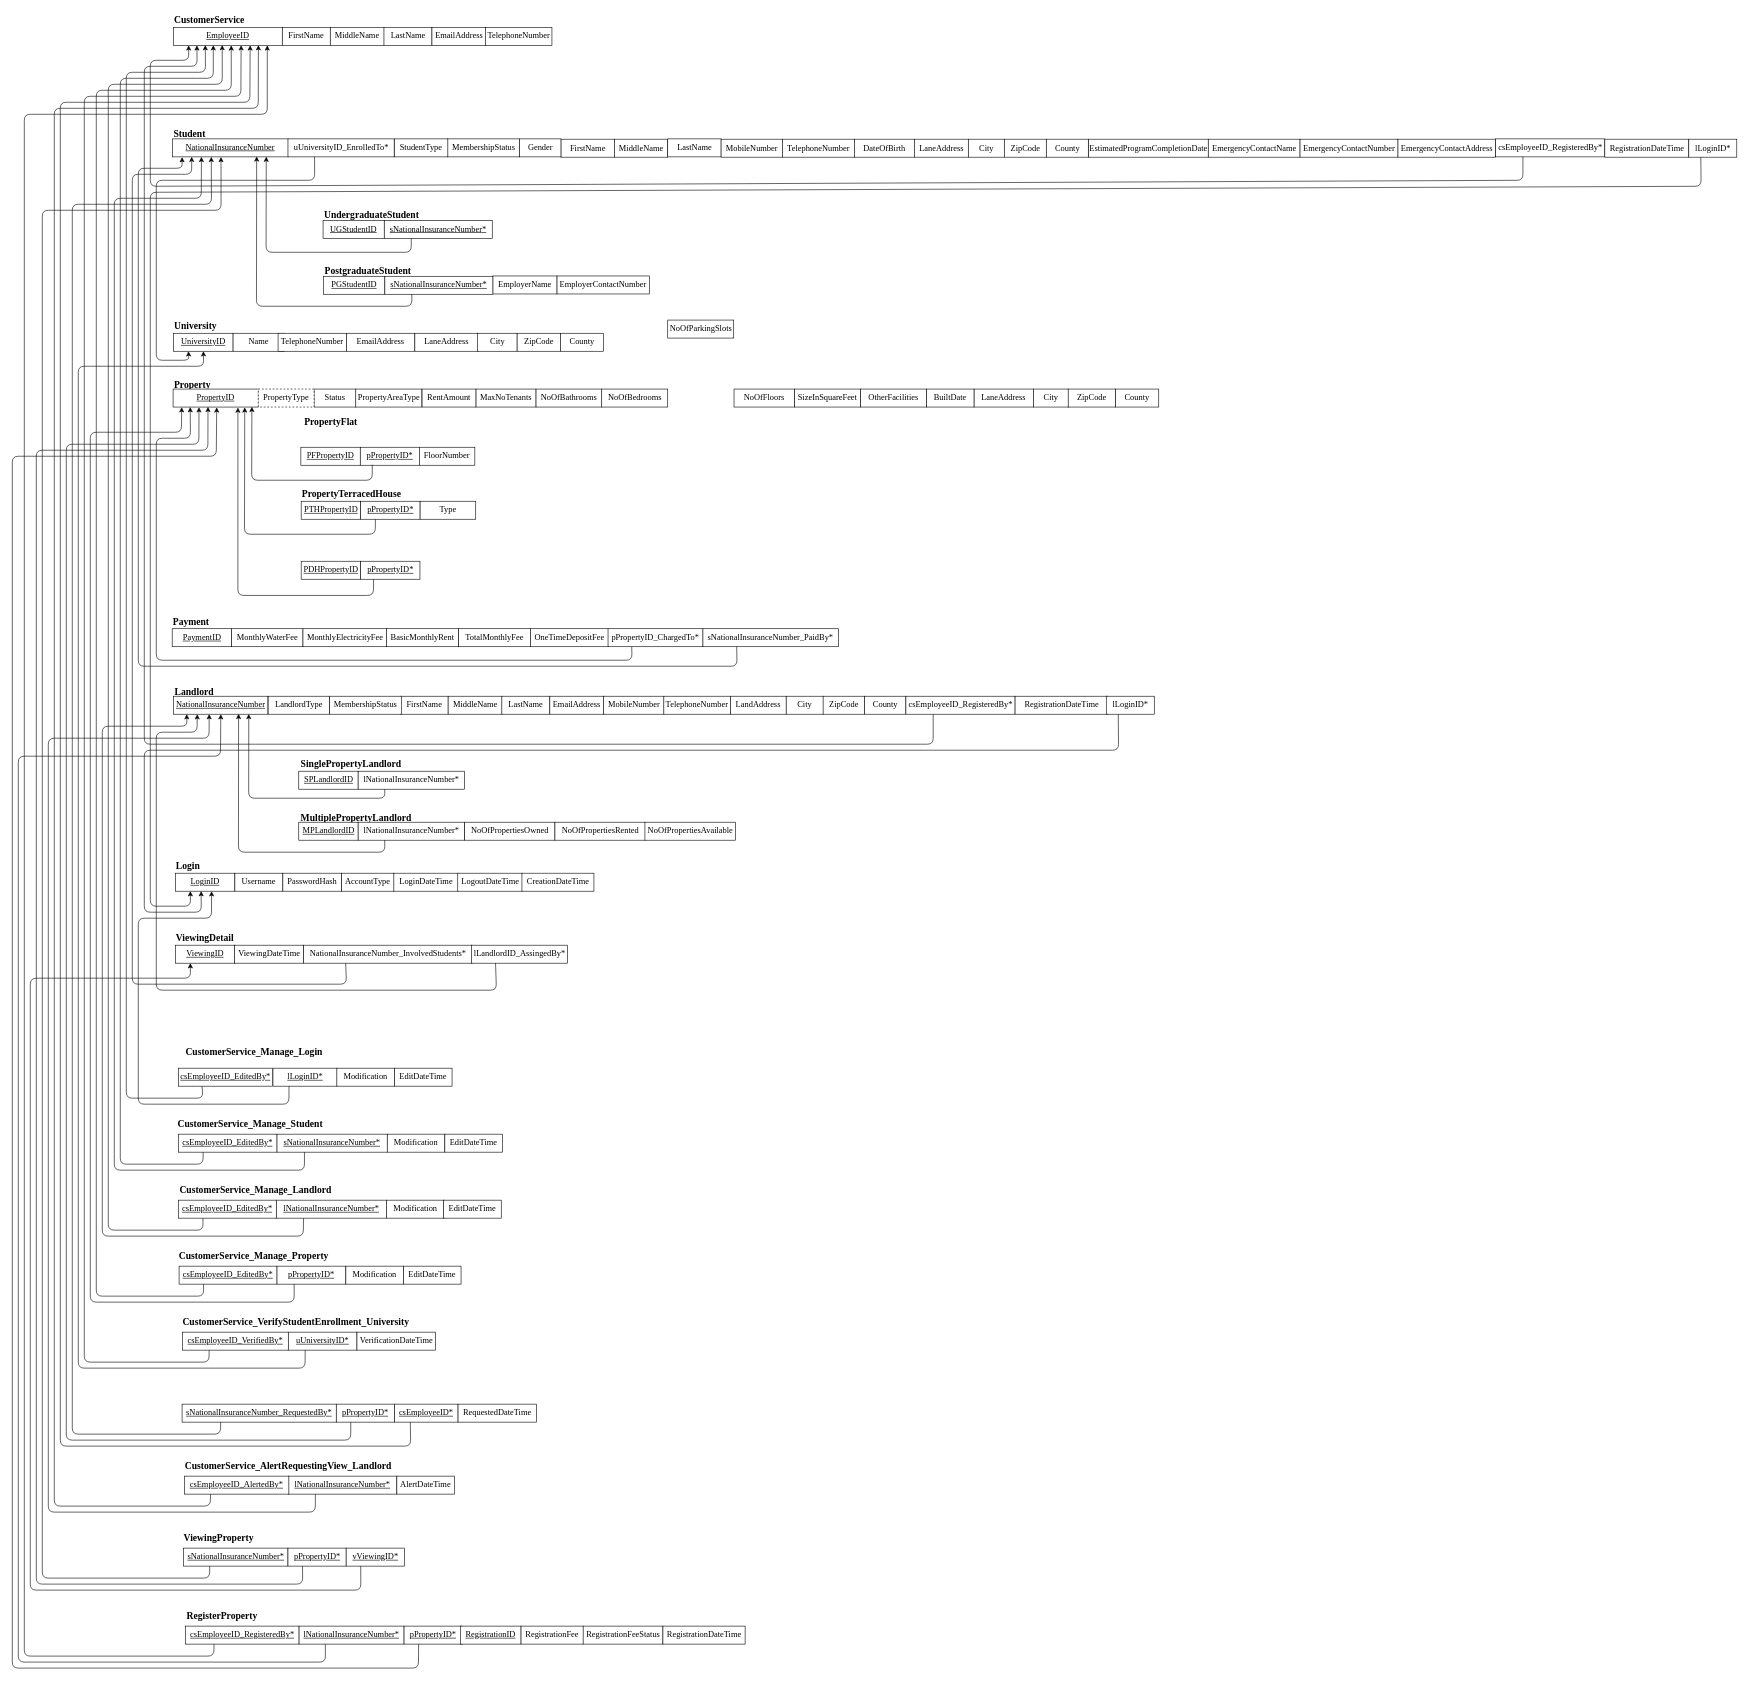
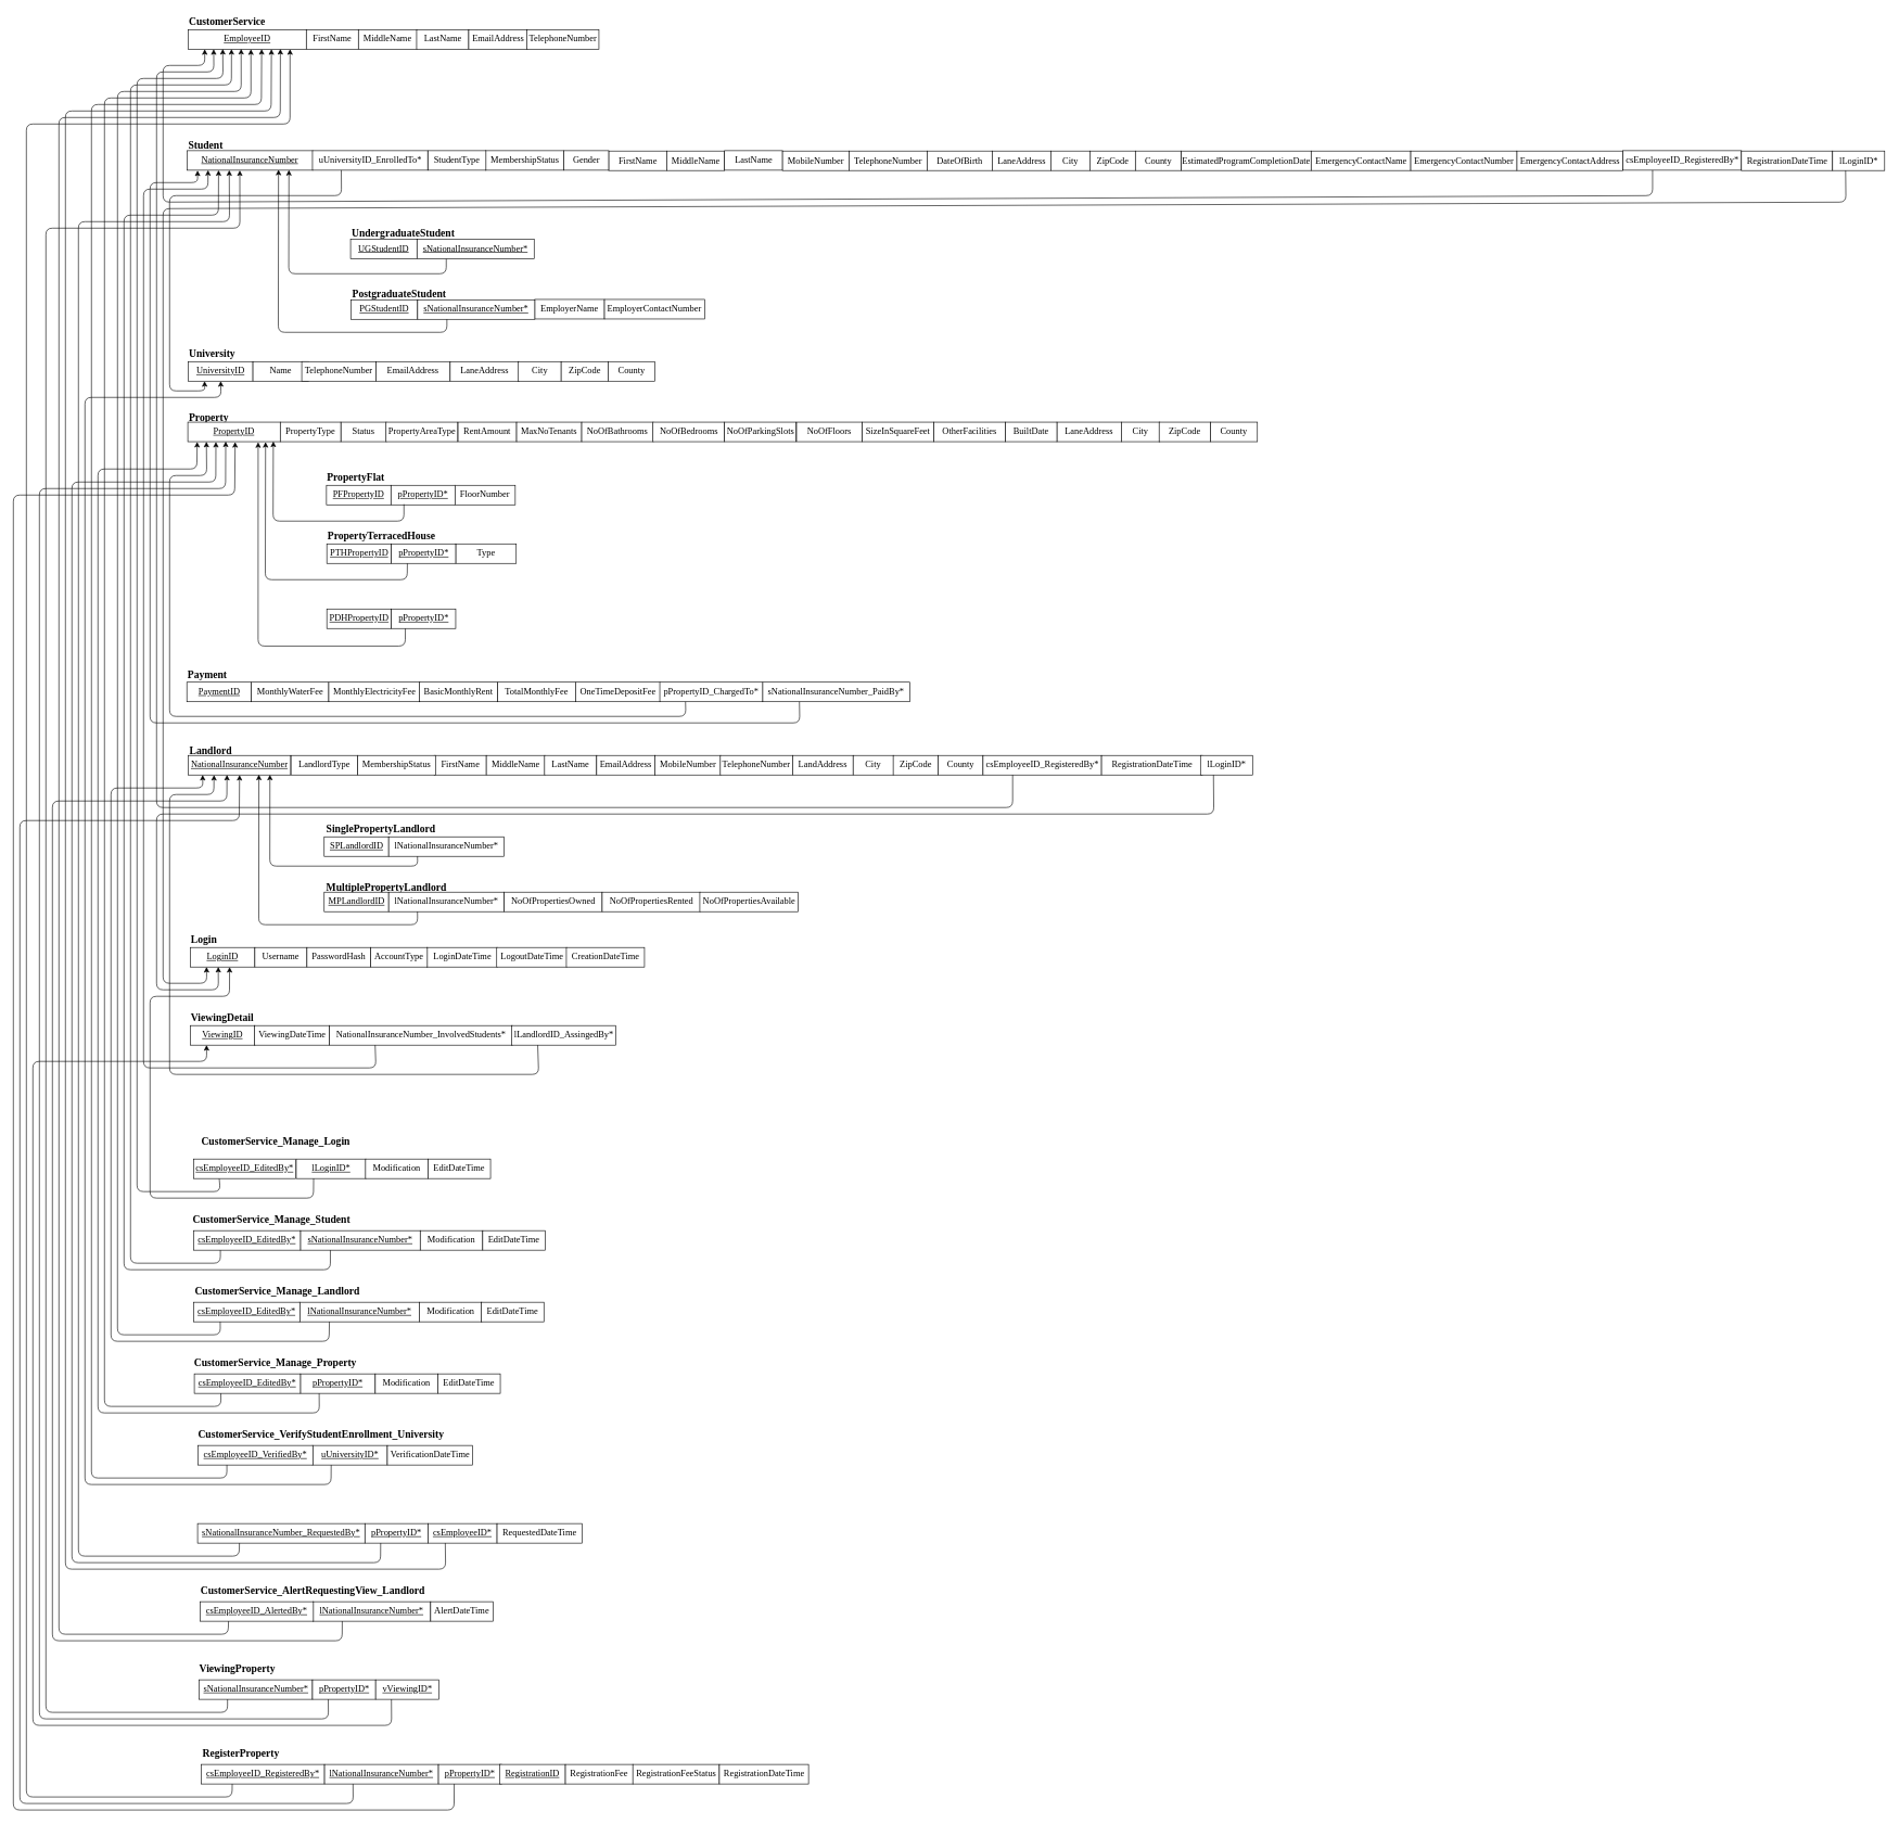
- <mxCell id="56" value="NoOfParkingSlots" style="rounded=0;whiteSpace=wrap;html=1;fontSize=14;fontFamily=Times New Roman;" vertex="1" parent="1"><mxGeometry x="1112.5" y="533" width="110" height="30" as="geometry" /></mxCell>
+ <mxCell id="56" value="NoOfParkingSlots" style="rounded=0;whiteSpace=wrap;html=1;fontSize=14;fontFamily=Times New Roman;" vertex="1" parent="1"><mxGeometry x="1112.5" y="648" width="110" height="30" as="geometry" /></mxCell>
- <mxCell id="63" value="PropertyType" style="rounded=0;whiteSpace=wrap;html=1;fontSize=14;fontFamily=Times New Roman;dashed=1;" vertex="1" parent="1"><mxGeometry x="430" y="648" width="93" height="30" as="geometry" /></mxCell>
+ <mxCell id="63" value="PropertyType" style="rounded=0;whiteSpace=wrap;html=1;fontSize=14;fontFamily=Times New Roman;" vertex="1" parent="1"><mxGeometry x="430" y="648" width="93" height="30" as="geometry" /></mxCell>
- <mxCell id="42" value="&lt;font style=&quot;font-size: 16px&quot; face=&quot;Times New Roman&quot;&gt;PropertyFlat&lt;/font&gt;" style="text;html=1;resizable=0;points=[];autosize=1;align=left;verticalAlign=top;spacingTop=-4;fontSize=16;fontStyle=1" vertex="1" parent="1"><mxGeometry x="505" y="690" width="100" height="20" as="geometry" /></mxCell>
+ <mxCell id="42" value="&lt;font style=&quot;font-size: 16px&quot; face=&quot;Times New Roman&quot;&gt;PropertyFlat&lt;/font&gt;" style="text;html=1;resizable=0;points=[];autosize=1;align=left;verticalAlign=top;spacingTop=-4;fontSize=16;fontStyle=1" vertex="1" parent="1"><mxGeometry x="500" y="720" width="100" height="20" as="geometry" /></mxCell>
